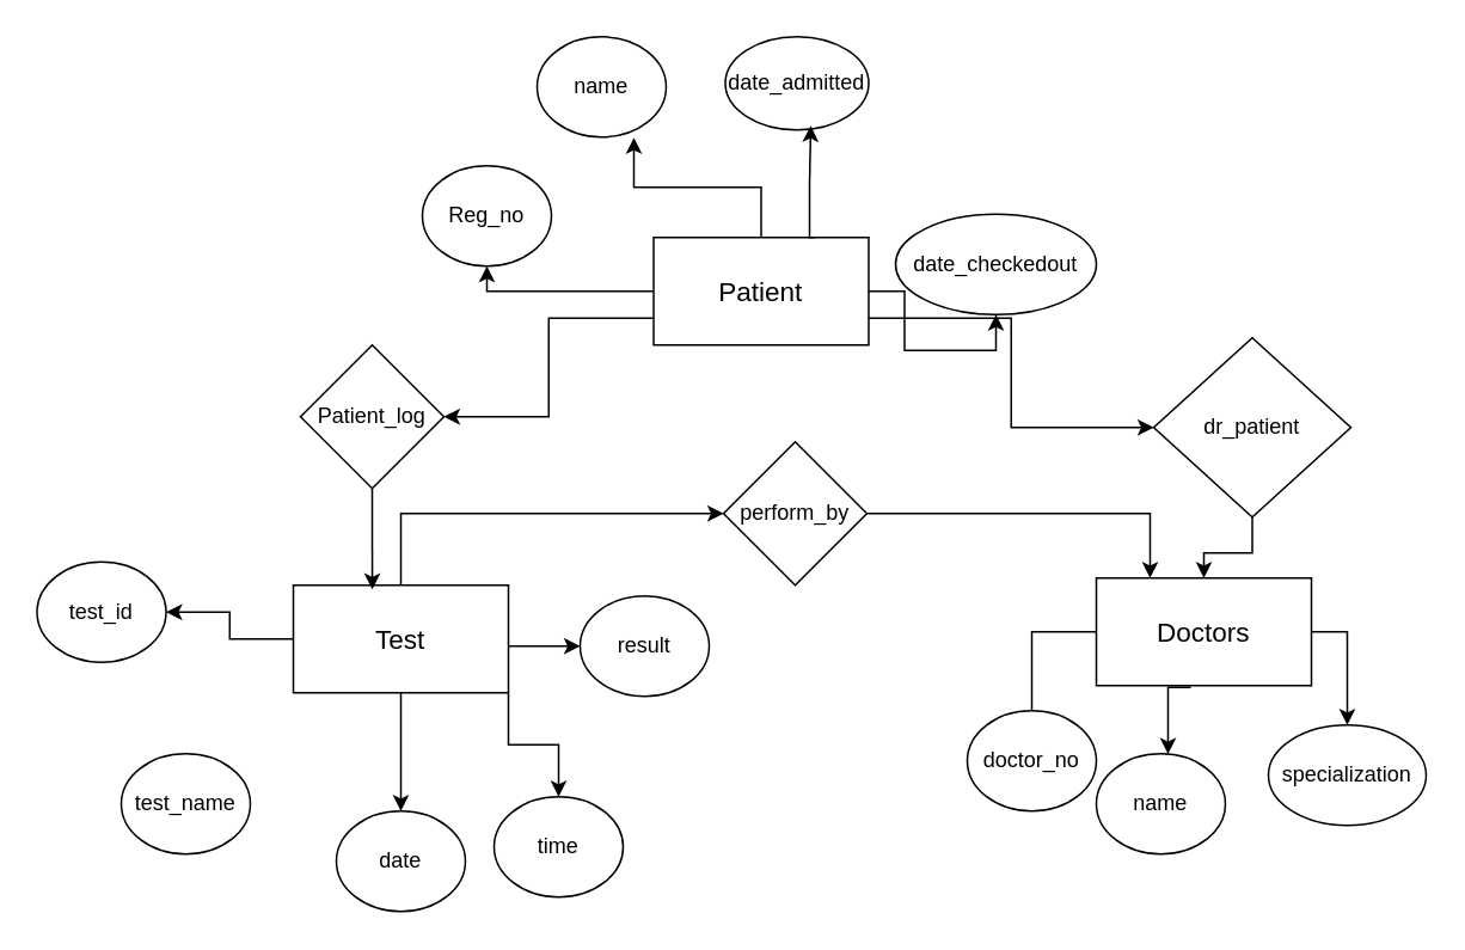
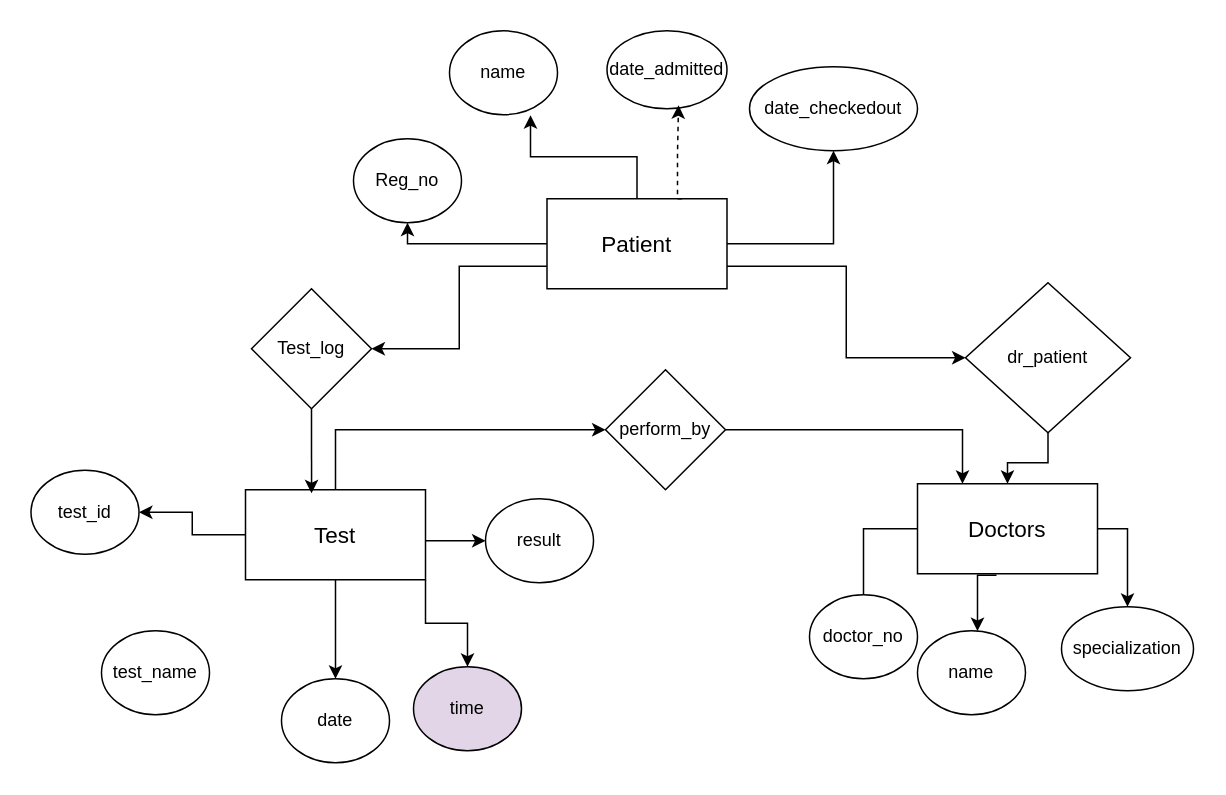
- <mxCell id="22" style="edgeStyle=orthogonalEdgeStyle;rounded=0;orthogonalLoop=1;jettySize=auto;html=1;exitX=0.75;exitY=0;exitDx=0;exitDy=0;entryX=0.596;entryY=0.955;entryDx=0;entryDy=0;entryPerimeter=0;" edge="1" parent="1" source="16" target="18"><mxGeometry relative="1" as="geometry"><Array as="points"><mxPoint x="451" y="132" /><mxPoint x="451" y="102" /></Array></mxGeometry></mxCell>
+ <mxCell id="22" style="edgeStyle=orthogonalEdgeStyle;rounded=0;orthogonalLoop=1;jettySize=auto;html=1;exitX=0.75;exitY=0;exitDx=0;exitDy=0;entryX=0.596;entryY=0.955;entryDx=0;entryDy=0;entryPerimeter=0;dashed=1;" edge="1" parent="1" source="16" target="18"><mxGeometry relative="1" as="geometry"><Array as="points"><mxPoint x="451" y="132" /><mxPoint x="451" y="102" /></Array></mxGeometry></mxCell>
- <mxCell id="17" value="date_checkedout" style="ellipse;whiteSpace=wrap;html=1;" vertex="1" parent="1"><mxGeometry x="499" y="119" width="112" height="56" as="geometry" /></mxCell>
+ <mxCell id="17" value="date_checkedout" style="ellipse;whiteSpace=wrap;html=1;" vertex="1" parent="1"><mxGeometry x="499" y="44" width="112" height="56" as="geometry" /></mxCell>
- <mxCell id="23" value="Patient_log" style="rhombus;whiteSpace=wrap;html=1;" vertex="1" parent="1"><mxGeometry x="167" y="192" width="80" height="80" as="geometry" /></mxCell>
+ <mxCell id="23" value="Test_log" style="rhombus;whiteSpace=wrap;html=1;" vertex="1" parent="1"><mxGeometry x="167" y="192" width="80" height="80" as="geometry" /></mxCell>
- <mxCell id="27" value="time" style="ellipse;whiteSpace=wrap;html=1;" vertex="1" parent="1"><mxGeometry x="275" y="444" width="72" height="56" as="geometry" /></mxCell>
+ <mxCell id="27" value="time" style="ellipse;whiteSpace=wrap;html=1;fillColor=#e1d5e7;" vertex="1" parent="1"><mxGeometry x="275" y="444" width="72" height="56" as="geometry" /></mxCell>
